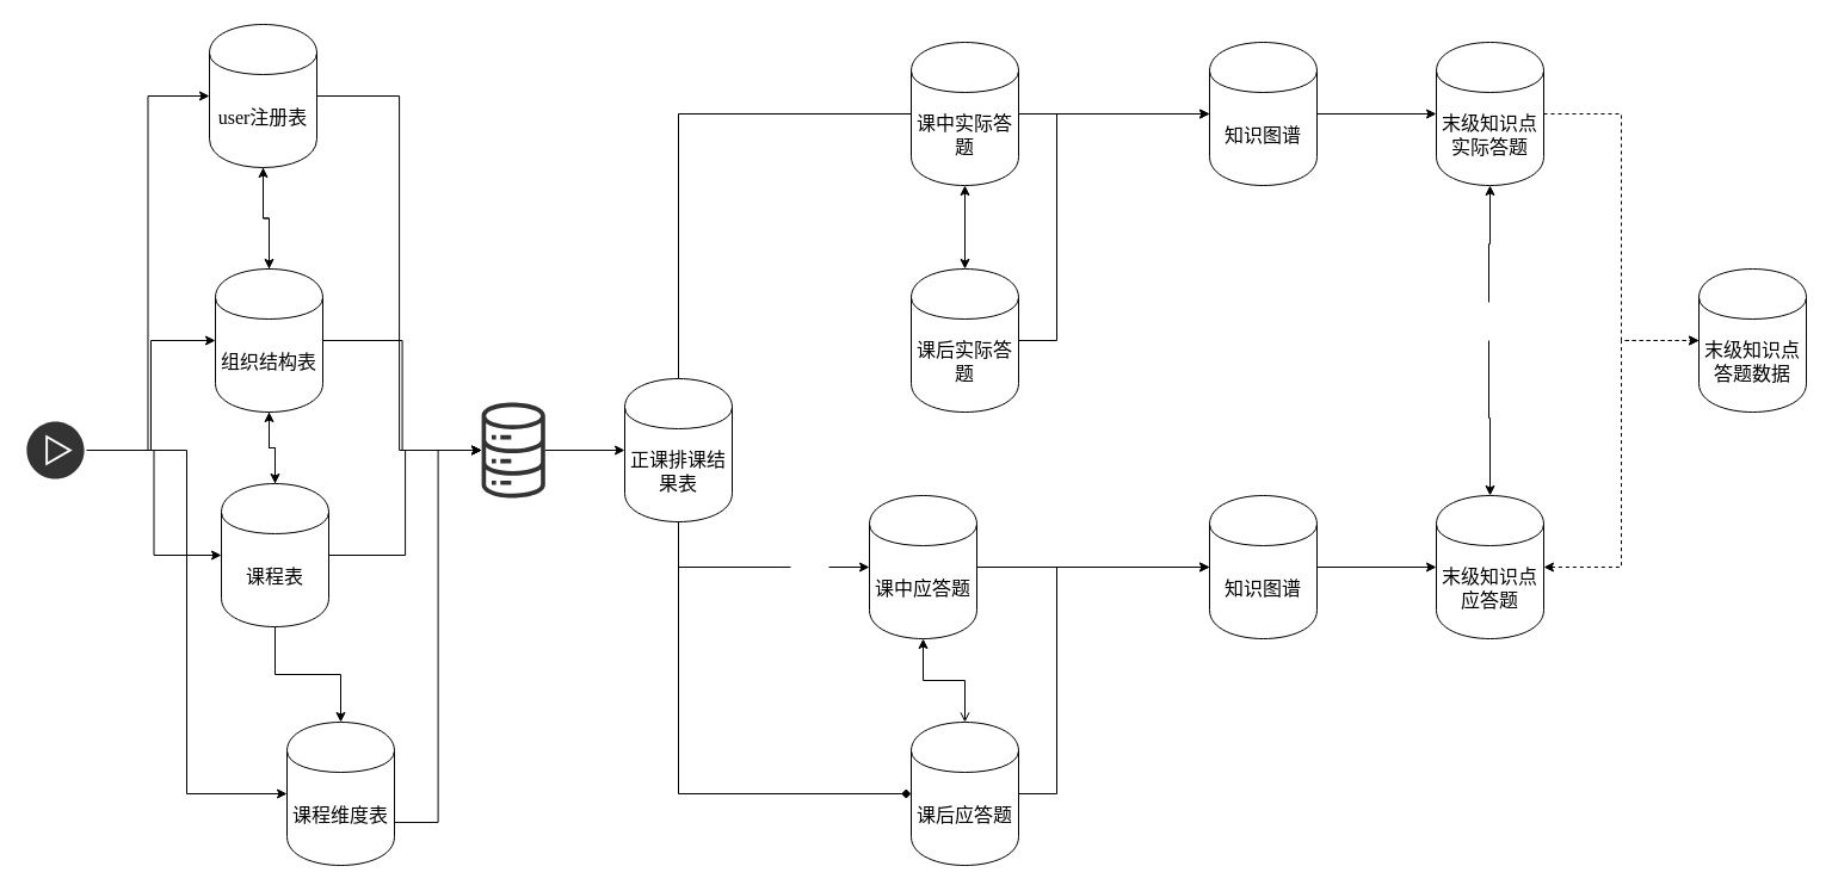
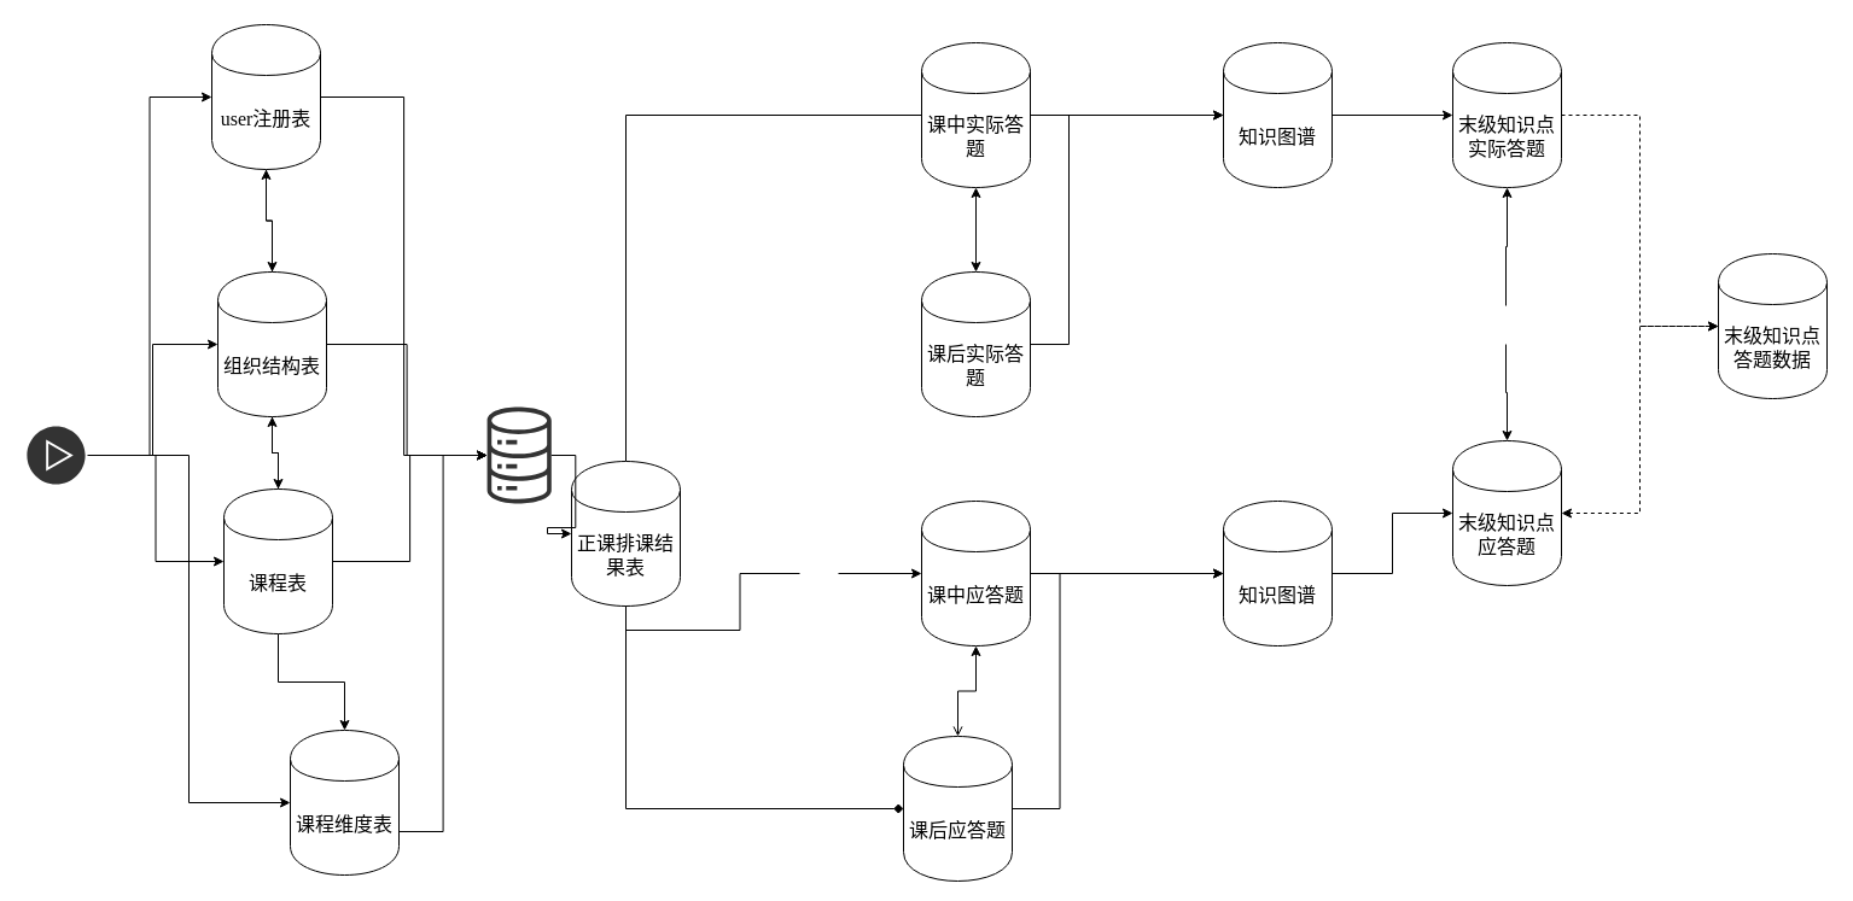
- <mxCell id="34" value="末级知识点答题数据" style="shape=cylinder;whiteSpace=wrap;html=1;boundedLbl=1;backgroundOutline=1;fontFamily=Tahoma;fontSize=16;" parent="1" vertex="1"><mxGeometry x="1423" y="225" width="90" height="120" as="geometry" /></mxCell>
+ <mxCell id="34" value="末级知识点答题数据" style="shape=cylinder;whiteSpace=wrap;html=1;boundedLbl=1;backgroundOutline=1;fontFamily=Tahoma;fontSize=16;" parent="1" vertex="1"><mxGeometry x="1423" y="210" width="90" height="120" as="geometry" /></mxCell>
- <mxCell id="5" value="正课排课结果表" style="shape=cylinder;whiteSpace=wrap;html=1;boundedLbl=1;backgroundOutline=1;fontFamily=Tahoma;fontSize=16;" parent="1" vertex="1"><mxGeometry x="523" y="317" width="90" height="120" as="geometry" /></mxCell>
+ <mxCell id="5" value="正课排课结果表" style="shape=cylinder;whiteSpace=wrap;html=1;boundedLbl=1;backgroundOutline=1;fontFamily=Tahoma;fontSize=16;" parent="1" vertex="1"><mxGeometry x="473" y="382" width="90" height="120" as="geometry" /></mxCell>
- <mxCell id="8" value="课中应答题" style="shape=cylinder;whiteSpace=wrap;html=1;boundedLbl=1;backgroundOutline=1;fontFamily=Tahoma;fontSize=16;" parent="1" vertex="1"><mxGeometry x="728" y="415" width="90" height="120" as="geometry" /></mxCell>
+ <mxCell id="8" value="课中应答题" style="shape=cylinder;whiteSpace=wrap;html=1;boundedLbl=1;backgroundOutline=1;fontFamily=Tahoma;fontSize=16;" parent="1" vertex="1"><mxGeometry x="763" y="415" width="90" height="120" as="geometry" /></mxCell>
- <mxCell id="12" value="末级知识点应答题" style="shape=cylinder;whiteSpace=wrap;html=1;boundedLbl=1;backgroundOutline=1;fontFamily=Tahoma;fontSize=16;" parent="1" vertex="1"><mxGeometry x="1203" y="415" width="90" height="120" as="geometry" /></mxCell>
+ <mxCell id="12" value="末级知识点应答题" style="shape=cylinder;whiteSpace=wrap;html=1;boundedLbl=1;backgroundOutline=1;fontFamily=Tahoma;fontSize=16;" parent="1" vertex="1"><mxGeometry x="1203" y="365" width="90" height="120" as="geometry" /></mxCell>
- <mxCell id="10" value="课后应答题" style="shape=cylinder;whiteSpace=wrap;html=1;boundedLbl=1;backgroundOutline=1;fontFamily=Tahoma;fontSize=16;" parent="1" vertex="1"><mxGeometry x="763" y="605" width="90" height="120" as="geometry" /></mxCell>
+ <mxCell id="10" value="课后应答题" style="shape=cylinder;whiteSpace=wrap;html=1;boundedLbl=1;backgroundOutline=1;fontFamily=Tahoma;fontSize=16;" parent="1" vertex="1"><mxGeometry x="748" y="610" width="90" height="120" as="geometry" /></mxCell>
